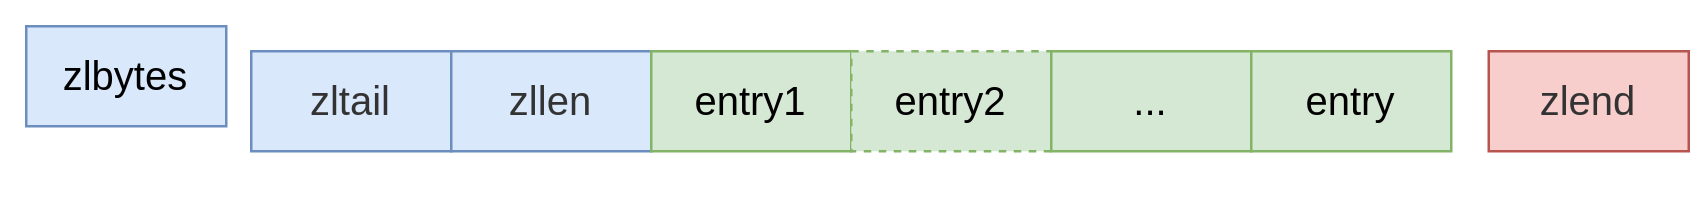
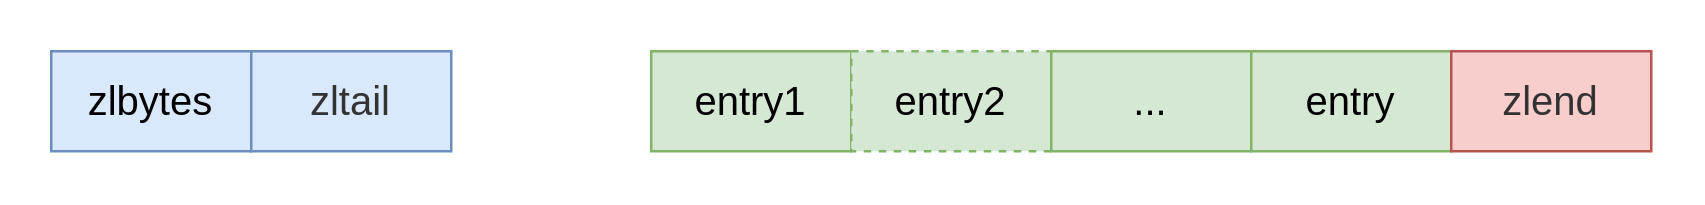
- <mxCell id="2" value="zlbytes" style="rounded=0;whiteSpace=wrap;html=1;fillColor=#dae8fc;labelBackgroundColor=none;fontSize=16;strokeColor=#6c8ebf;" vertex="1" parent="1"><mxGeometry x="10" y="10" width="80" height="40" as="geometry" /></mxCell>
+ <mxCell id="2" value="zlbytes" style="rounded=0;whiteSpace=wrap;html=1;fillColor=#dae8fc;labelBackgroundColor=none;fontSize=16;strokeColor=#6c8ebf;" vertex="1" parent="1"><mxGeometry x="20" y="20" width="80" height="40" as="geometry" /></mxCell>
- <mxCell id="4" value="&lt;span style=&quot;color: rgb(51, 51, 51); font-family: &amp;quot;pingfang sc&amp;quot;, avenir, tahoma, arial, &amp;quot;lantinghei sc&amp;quot;, &amp;quot;microsoft yahei&amp;quot;, &amp;quot;hiragino sans gb&amp;quot;, &amp;quot;microsoft sans serif&amp;quot;, &amp;quot;wenquanyi micro hei&amp;quot;, helvetica, sans-serif; font-size: 16px;&quot;&gt;zllen&lt;/span&gt;" style="rounded=0;whiteSpace=wrap;html=1;fillColor=#dae8fc;labelBackgroundColor=none;fontSize=16;strokeColor=#6c8ebf;" vertex="1" parent="1"><mxGeometry x="180" y="20" width="80" height="40" as="geometry" /></mxCell>
- <mxCell id="9" value="&lt;span style=&quot;color: rgb(51, 51, 51); font-family: &amp;quot;pingfang sc&amp;quot;, avenir, tahoma, arial, &amp;quot;lantinghei sc&amp;quot;, &amp;quot;microsoft yahei&amp;quot;, &amp;quot;hiragino sans gb&amp;quot;, &amp;quot;microsoft sans serif&amp;quot;, &amp;quot;wenquanyi micro hei&amp;quot;, helvetica, sans-serif; font-size: 16px;&quot;&gt;zlend&lt;/span&gt;" style="rounded=0;whiteSpace=wrap;html=1;fillColor=#f8cecc;strokeColor=#b85450;labelBackgroundColor=none;" vertex="1" parent="1"><mxGeometry x="595" y="20" width="80" height="40" as="geometry" /></mxCell>
+ <mxCell id="9" value="&lt;span style=&quot;color: rgb(51, 51, 51); font-family: &amp;quot;pingfang sc&amp;quot;, avenir, tahoma, arial, &amp;quot;lantinghei sc&amp;quot;, &amp;quot;microsoft yahei&amp;quot;, &amp;quot;hiragino sans gb&amp;quot;, &amp;quot;microsoft sans serif&amp;quot;, &amp;quot;wenquanyi micro hei&amp;quot;, helvetica, sans-serif; font-size: 16px;&quot;&gt;zlend&lt;/span&gt;" style="rounded=0;whiteSpace=wrap;html=1;fillColor=#f8cecc;strokeColor=#b85450;labelBackgroundColor=none;" vertex="1" parent="1"><mxGeometry x="580" y="20" width="80" height="40" as="geometry" /></mxCell>
